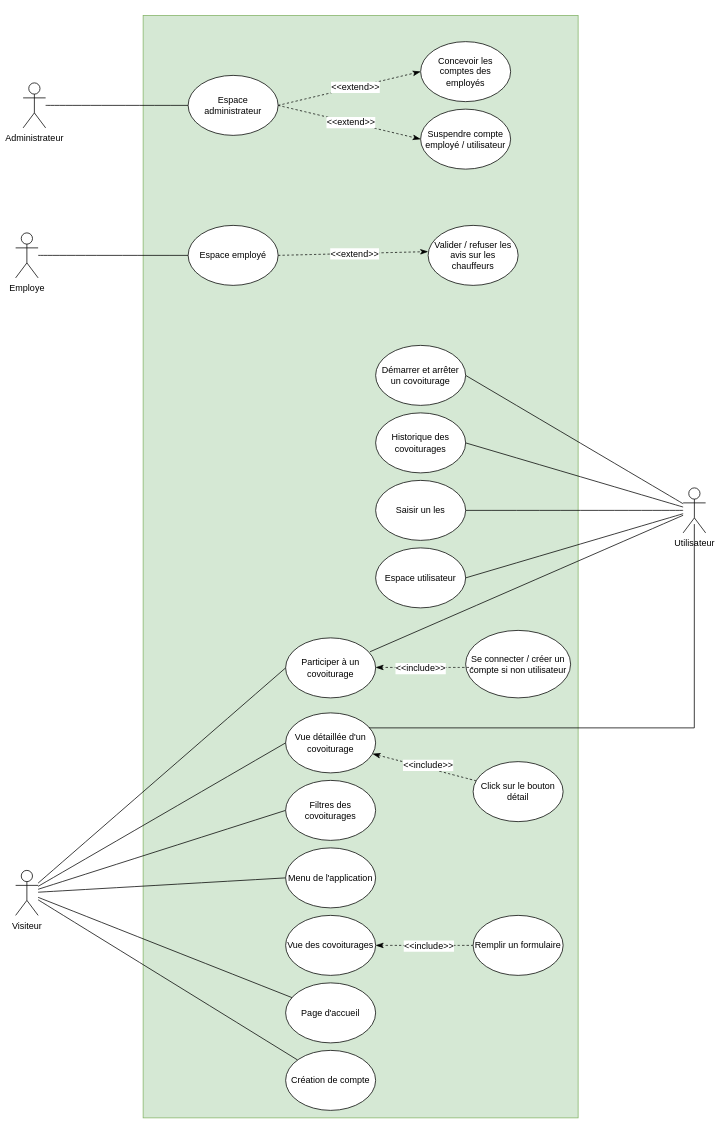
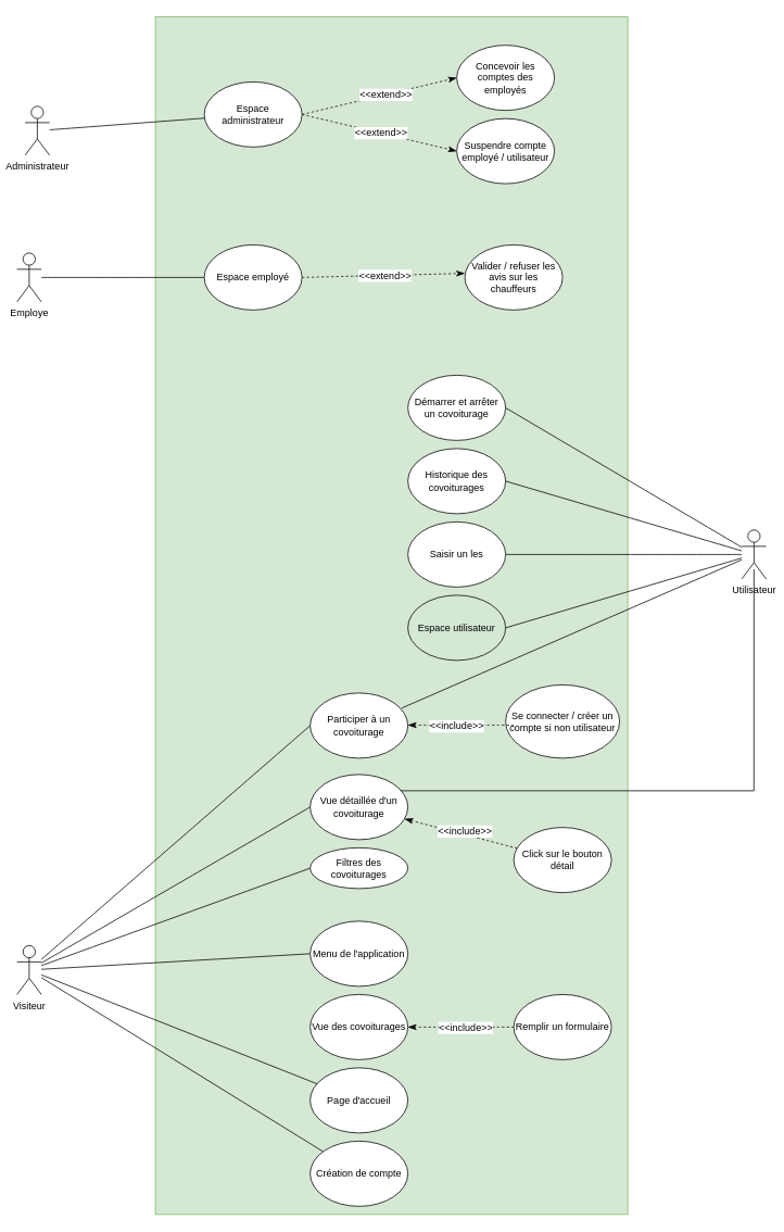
- <mxCell id="4" value="&lt;div&gt;Administrateur&lt;/div&gt;" style="shape=umlActor;verticalLabelPosition=bottom;verticalAlign=top;html=1;outlineConnect=0;" vertex="1" parent="1"><mxGeometry x="30" y="110" width="30" height="60" as="geometry" /></mxCell>
+ <mxCell id="4" value="&lt;div&gt;Administrateur&lt;/div&gt;" style="shape=umlActor;verticalLabelPosition=bottom;verticalAlign=top;html=1;outlineConnect=0;" vertex="1" parent="1"><mxGeometry x="30" y="130" width="30" height="60" as="geometry" /></mxCell>
- <mxCell id="31" value="Espace utilisateur" style="ellipse;whiteSpace=wrap;html=1;" vertex="1" parent="1"><mxGeometry x="500" y="730" width="120" height="80" as="geometry" /></mxCell>
+ <mxCell id="31" value="Espace utilisateur" style="ellipse;whiteSpace=wrap;html=1;fillColor=#d5e8d4;" vertex="1" parent="1"><mxGeometry x="500" y="730" width="120" height="80" as="geometry" /></mxCell>
- <mxCell id="28" value="Filtres des covoiturages" style="ellipse;whiteSpace=wrap;html=1;" vertex="1" parent="1"><mxGeometry x="380" y="1040" width="120" height="80" as="geometry" /></mxCell>
+ <mxCell id="28" value="Filtres des covoiturages" style="ellipse;whiteSpace=wrap;html=1;" vertex="1" parent="1"><mxGeometry x="380" y="1040" width="120" height="50" as="geometry" /></mxCell>
